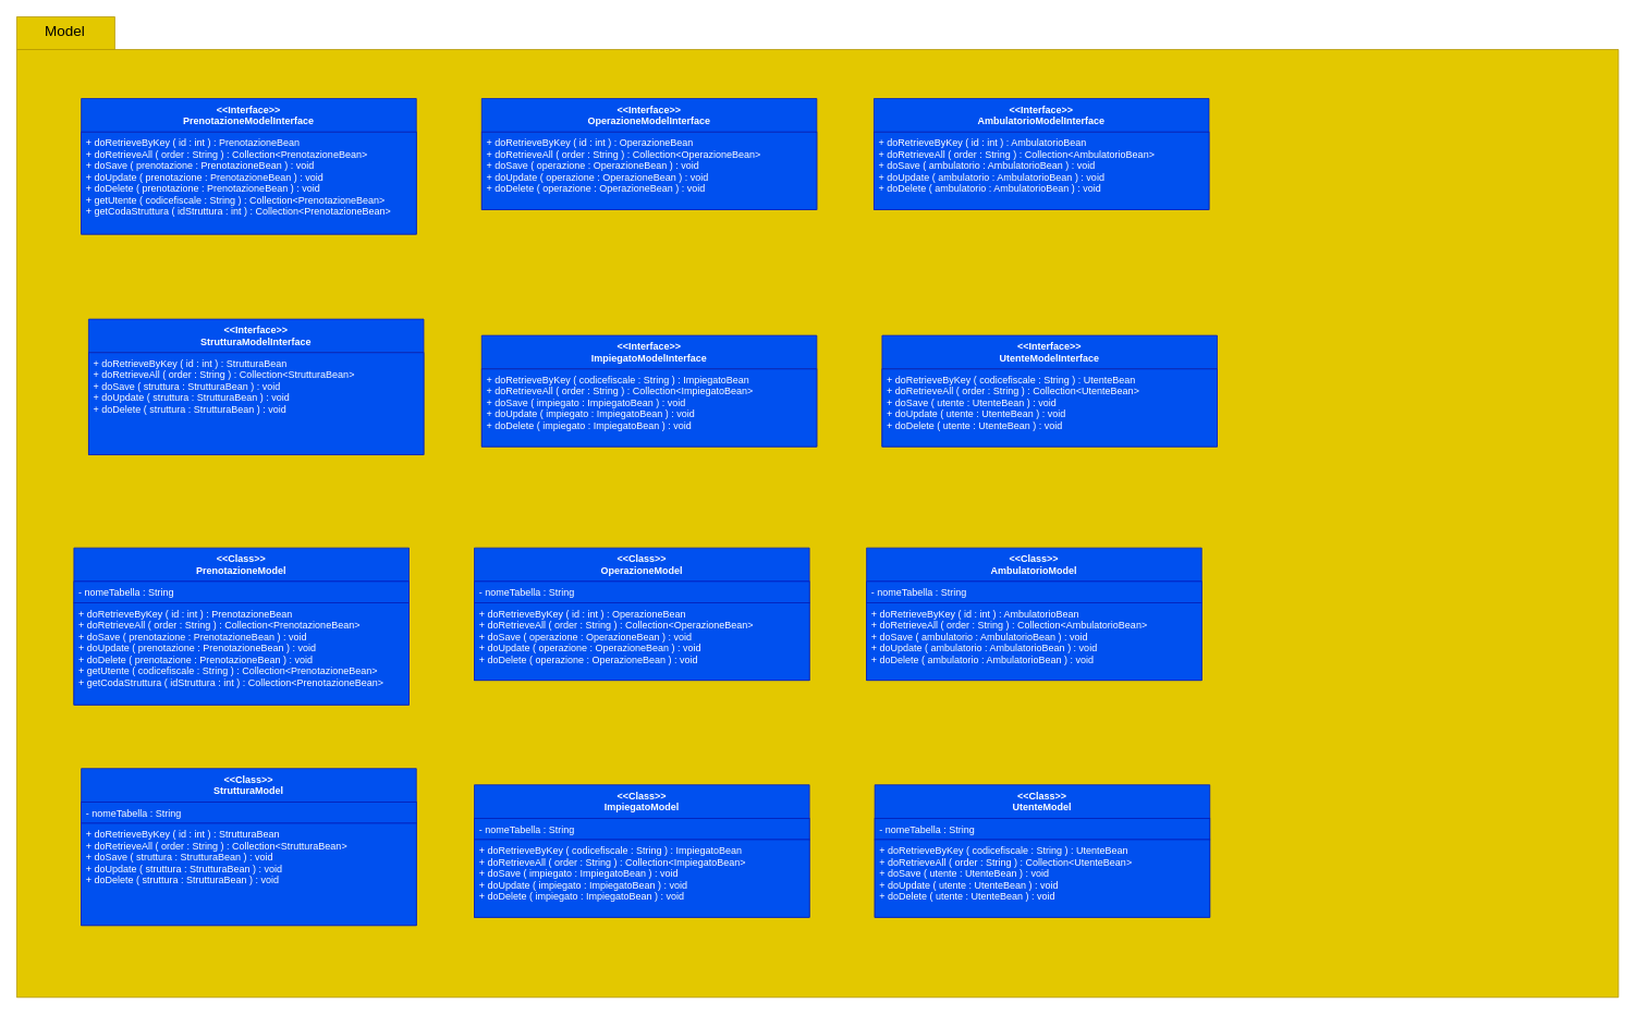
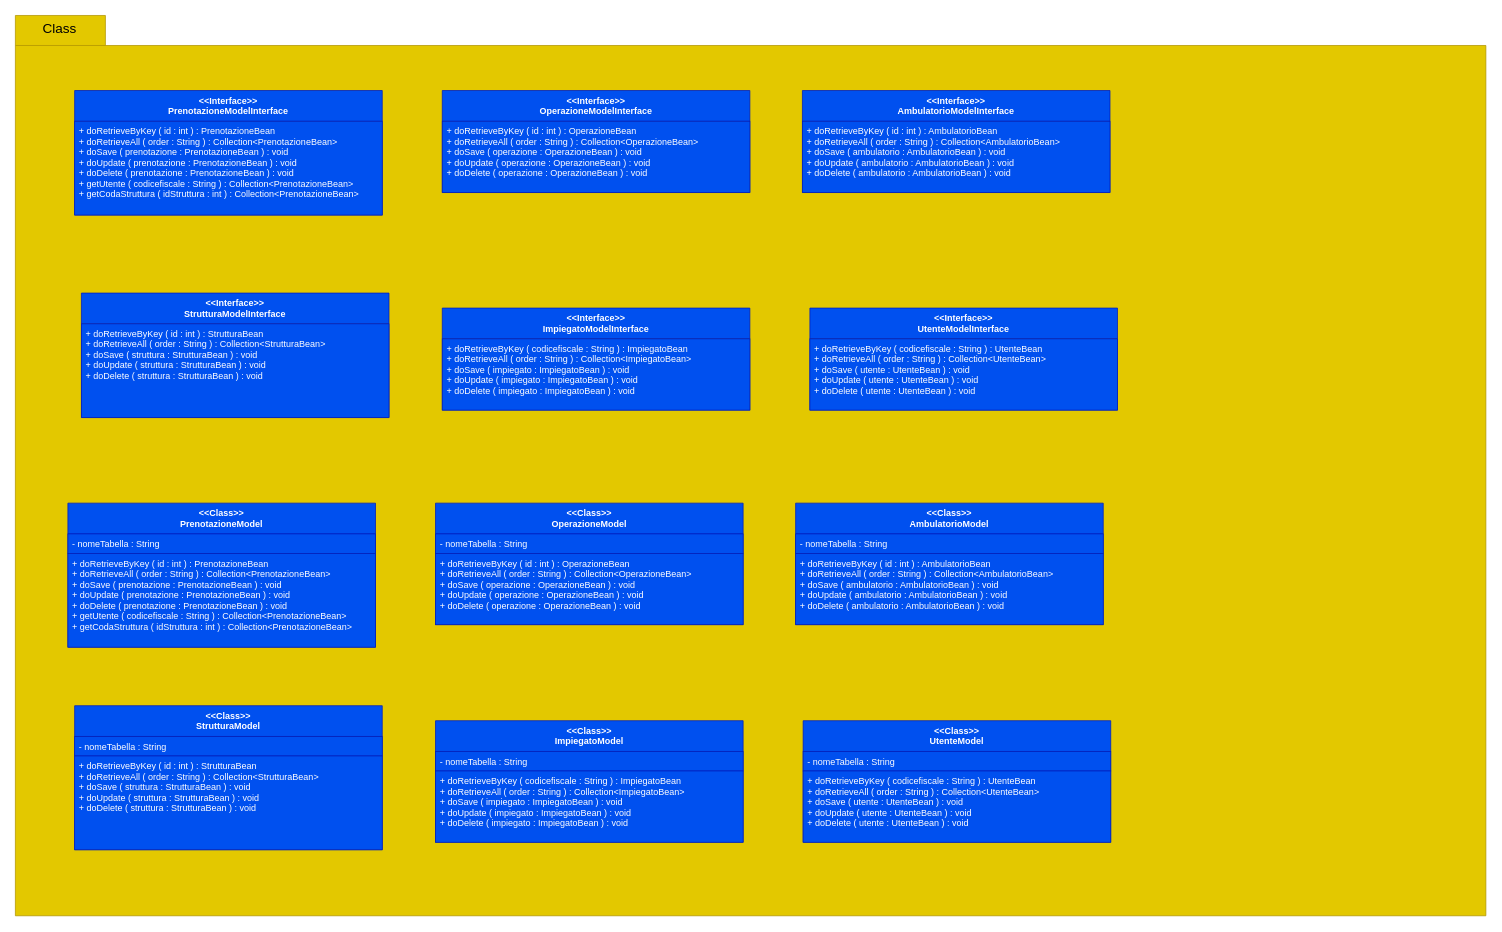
- <mxCell id="3" value="&lt;font style=&quot;font-size: 18px&quot;&gt;Model&lt;/font&gt;" style="text;html=1;strokeColor=none;fillColor=none;align=center;verticalAlign=middle;whiteSpace=wrap;rounded=0;" vertex="1" parent="1"><mxGeometry x="59" y="28" width="40" height="20" as="geometry" /></mxCell>
+ <mxCell id="3" value="&lt;font style=&quot;font-size: 18px&quot;&gt;Class&lt;/font&gt;" style="text;html=1;strokeColor=none;fillColor=none;align=center;verticalAlign=middle;whiteSpace=wrap;rounded=0;" vertex="1" parent="1"><mxGeometry x="59" y="28" width="40" height="20" as="geometry" /></mxCell>
